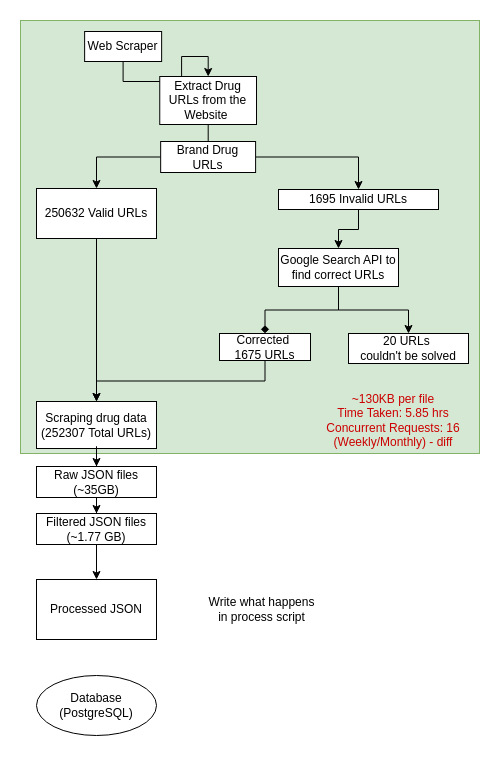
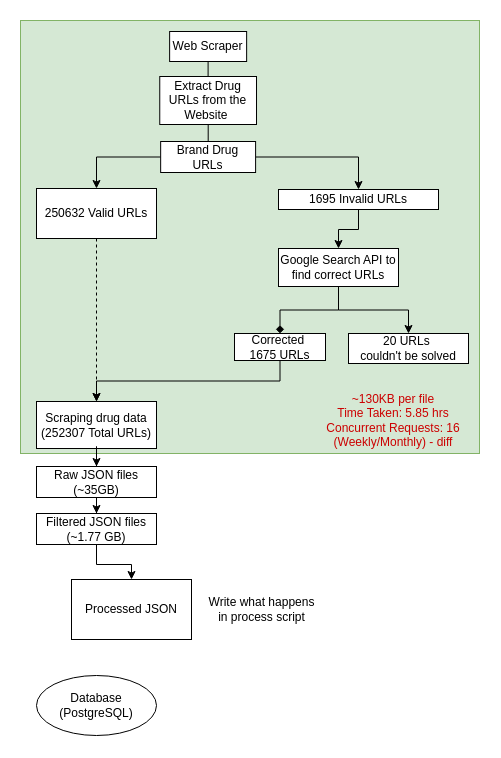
- <mxCell id="4" value="Web Scraper" style="rounded=0;whiteSpace=wrap;html=1;" vertex="1" parent="1"><mxGeometry x="84.13" y="31" width="77" height="30" as="geometry" /></mxCell>
+ <mxCell id="4" value="Web Scraper" style="rounded=0;whiteSpace=wrap;html=1;" vertex="1" parent="1"><mxGeometry x="169.13" y="31" width="77" height="30" as="geometry" /></mxCell>
- <mxCell id="10" style="edgeStyle=orthogonalEdgeStyle;rounded=0;orthogonalLoop=1;jettySize=auto;html=1;" edge="1" parent="1" source="11" target="19"><mxGeometry relative="1" as="geometry"><mxPoint x="91" y="506.857" as="targetPoint" /></mxGeometry></mxCell>
+ <mxCell id="10" style="edgeStyle=orthogonalEdgeStyle;rounded=0;orthogonalLoop=1;jettySize=auto;html=1;dashed=1;" edge="1" parent="1" source="11" target="19"><mxGeometry relative="1" as="geometry"><mxPoint x="91" y="506.857" as="targetPoint" /></mxGeometry></mxCell>
- <mxCell id="17" value="Corrected&amp;nbsp;&lt;div&gt;1675 URLs&lt;/div&gt;" style="whiteSpace=wrap;html=1;rounded=0;" vertex="1" parent="1"><mxGeometry x="219" y="333" width="91" height="27" as="geometry" /></mxCell>
+ <mxCell id="17" value="Corrected&amp;nbsp;&lt;div&gt;1675 URLs&lt;/div&gt;" style="whiteSpace=wrap;html=1;rounded=0;" vertex="1" parent="1"><mxGeometry x="234" y="333" width="91" height="27" as="geometry" /></mxCell>
- <mxCell id="26" value="Processed JSON" style="whiteSpace=wrap;html=1;rounded=0;" vertex="1" parent="1"><mxGeometry x="36" y="579" width="120" height="60" as="geometry" /></mxCell>
+ <mxCell id="26" value="Processed JSON" style="whiteSpace=wrap;html=1;rounded=0;" vertex="1" parent="1"><mxGeometry x="71" y="579" width="120" height="60" as="geometry" /></mxCell>
